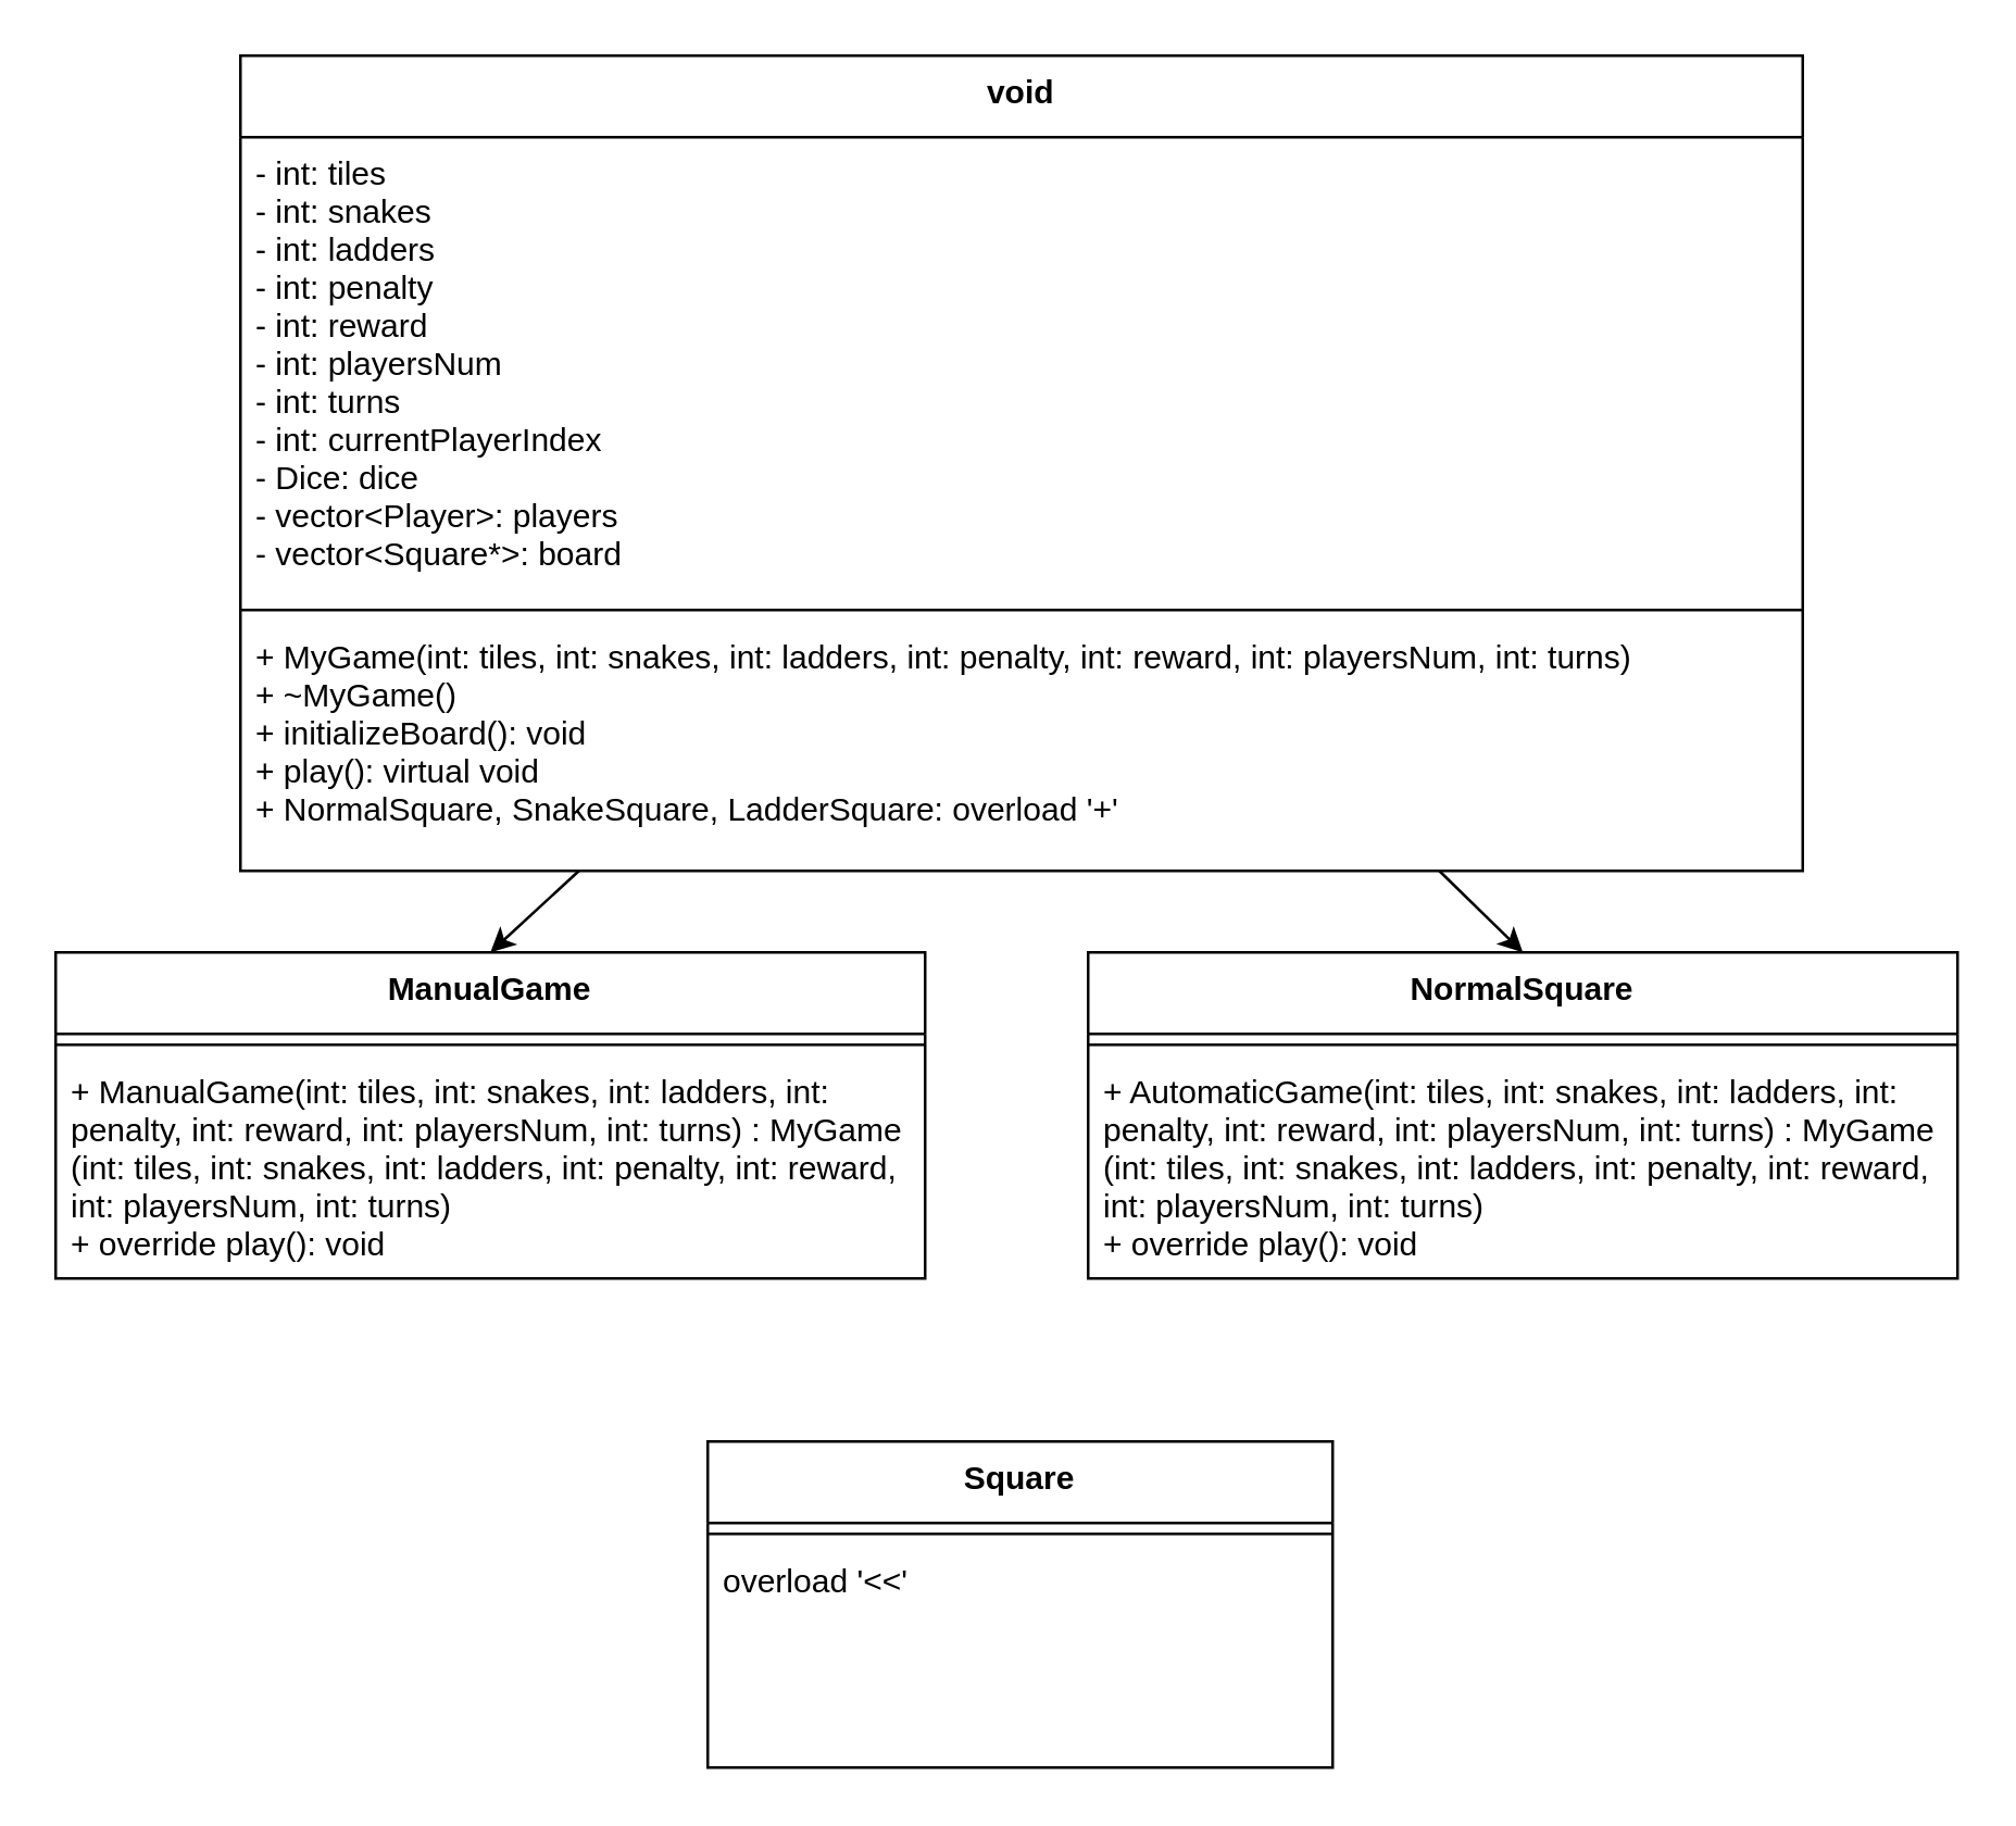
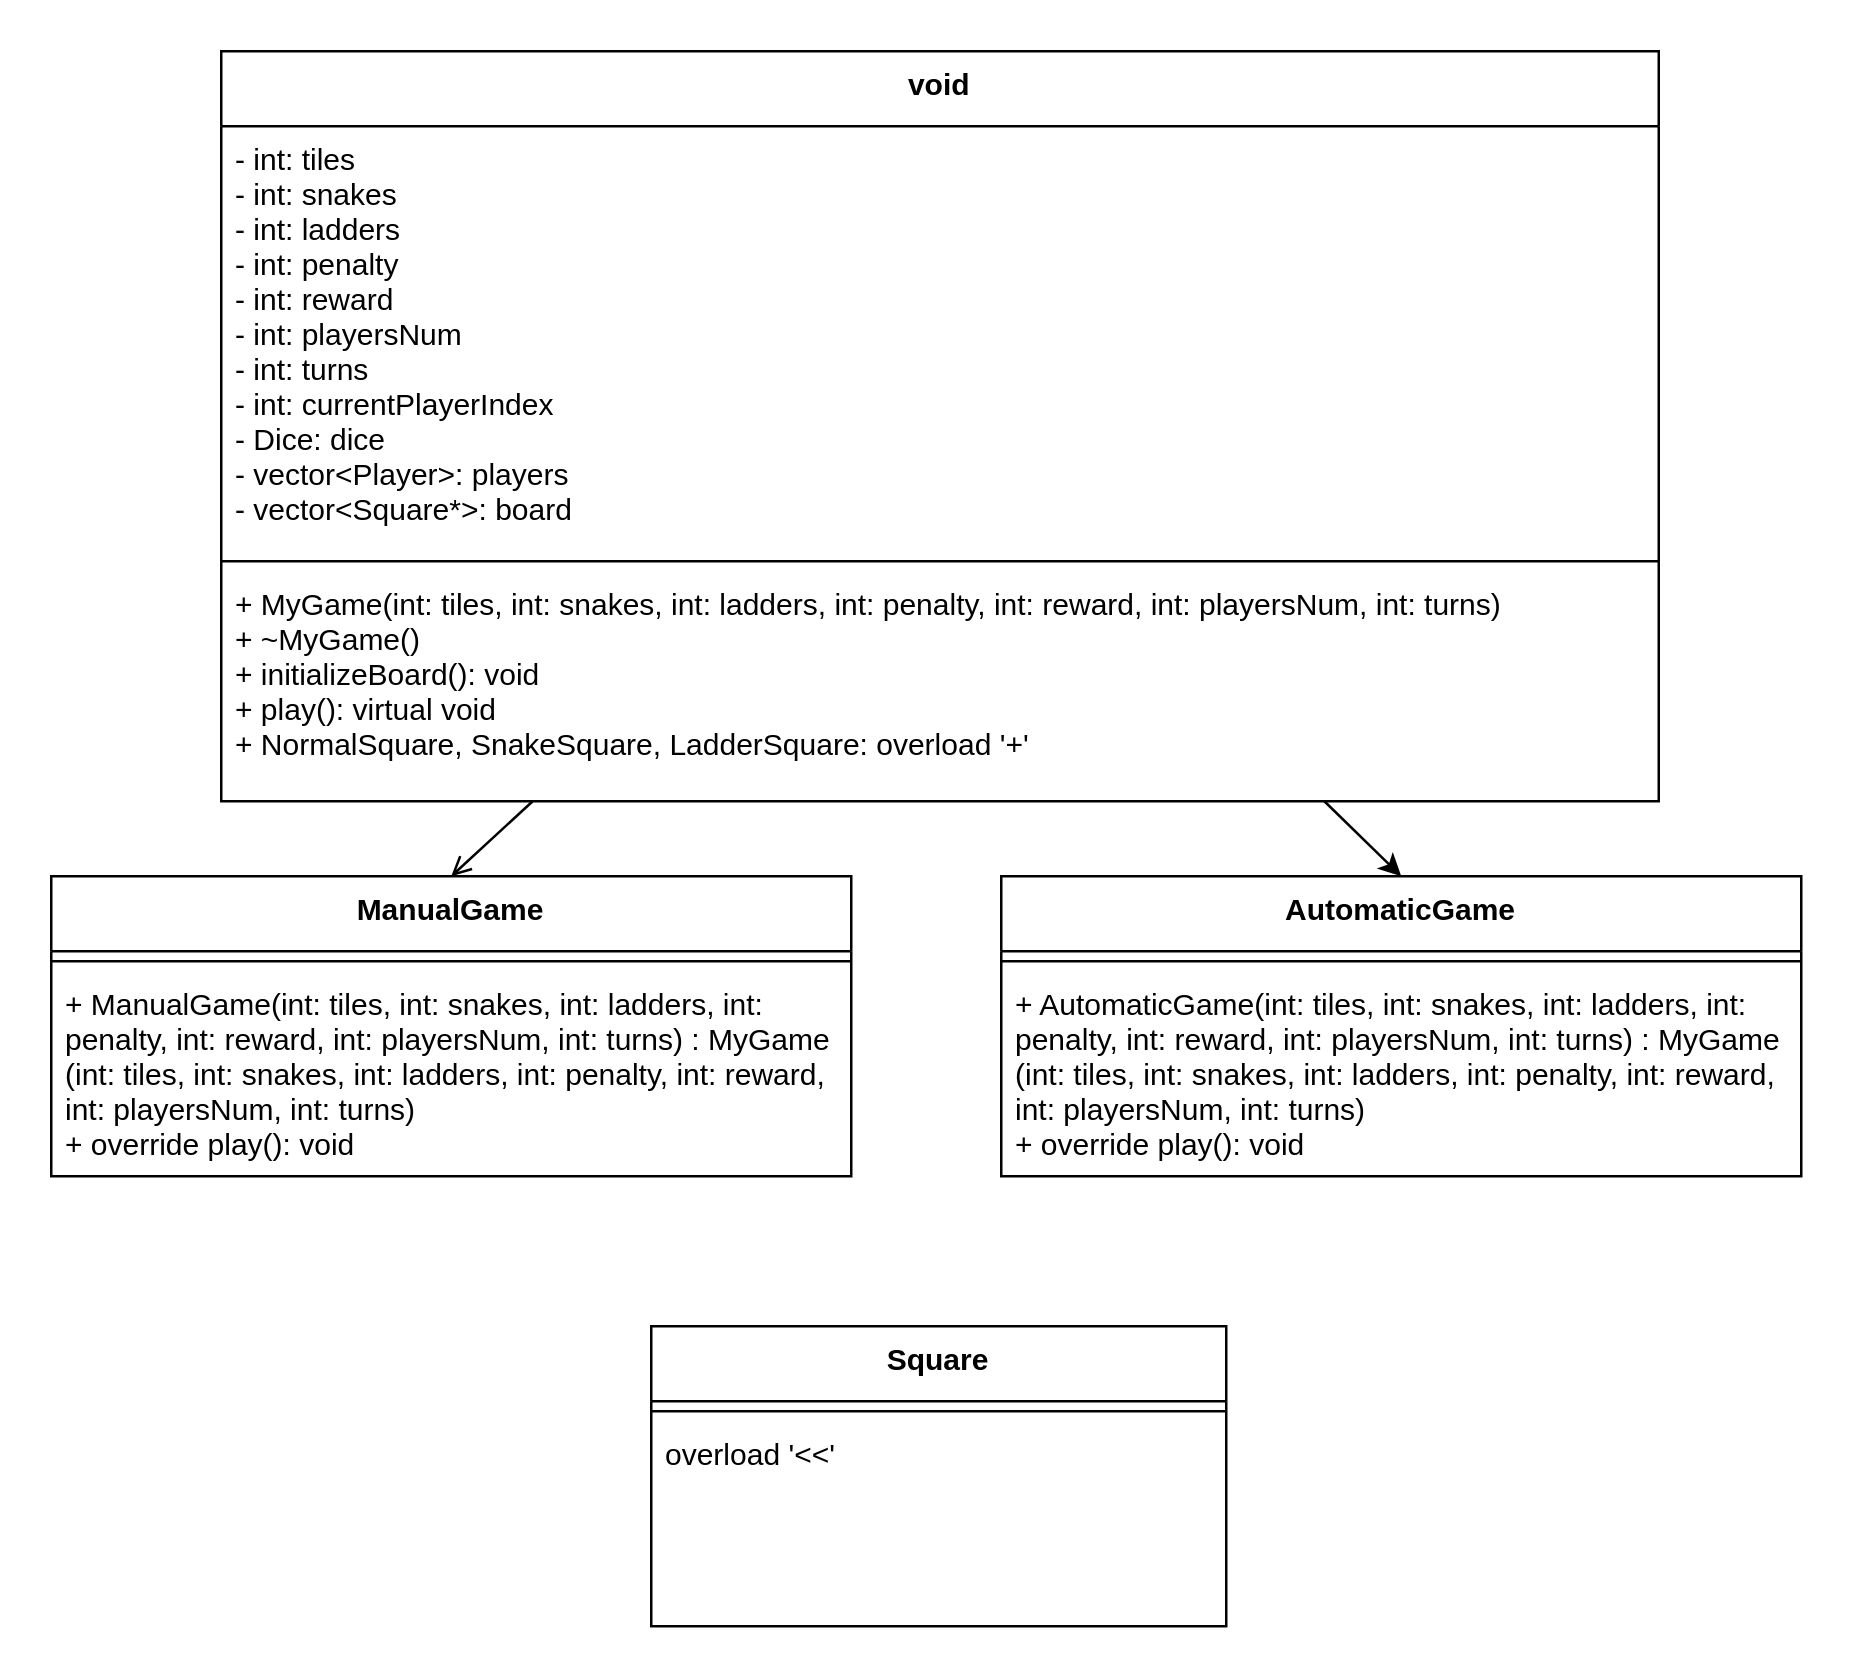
- <mxCell id="2" style="edgeStyle=none;html=1;entryX=0.5;entryY=0;entryDx=0;entryDy=0;" parent="1" source="4" target="8" edge="1"><mxGeometry relative="1" as="geometry" /></mxCell>
+ <mxCell id="2" style="edgeStyle=none;html=1;entryX=0.5;entryY=0;entryDx=0;entryDy=0;endArrow=open;" parent="1" source="4" target="8" edge="1"><mxGeometry relative="1" as="geometry" /></mxCell>
- <mxCell id="11" value="NormalSquare" style="swimlane;fontStyle=1;align=center;verticalAlign=top;childLayout=stackLayout;horizontal=1;startSize=30;horizontalStack=0;resizeParent=1;resizeParentMax=0;resizeLast=0;collapsible=1;marginBottom=0;" parent="1" vertex="1"><mxGeometry x="400" y="350" width="320" height="120" as="geometry" /></mxCell>
+ <mxCell id="11" value="AutomaticGame" style="swimlane;fontStyle=1;align=center;verticalAlign=top;childLayout=stackLayout;horizontal=1;startSize=30;horizontalStack=0;resizeParent=1;resizeParentMax=0;resizeLast=0;collapsible=1;marginBottom=0;" parent="1" vertex="1"><mxGeometry x="400" y="350" width="320" height="120" as="geometry" /></mxCell>
